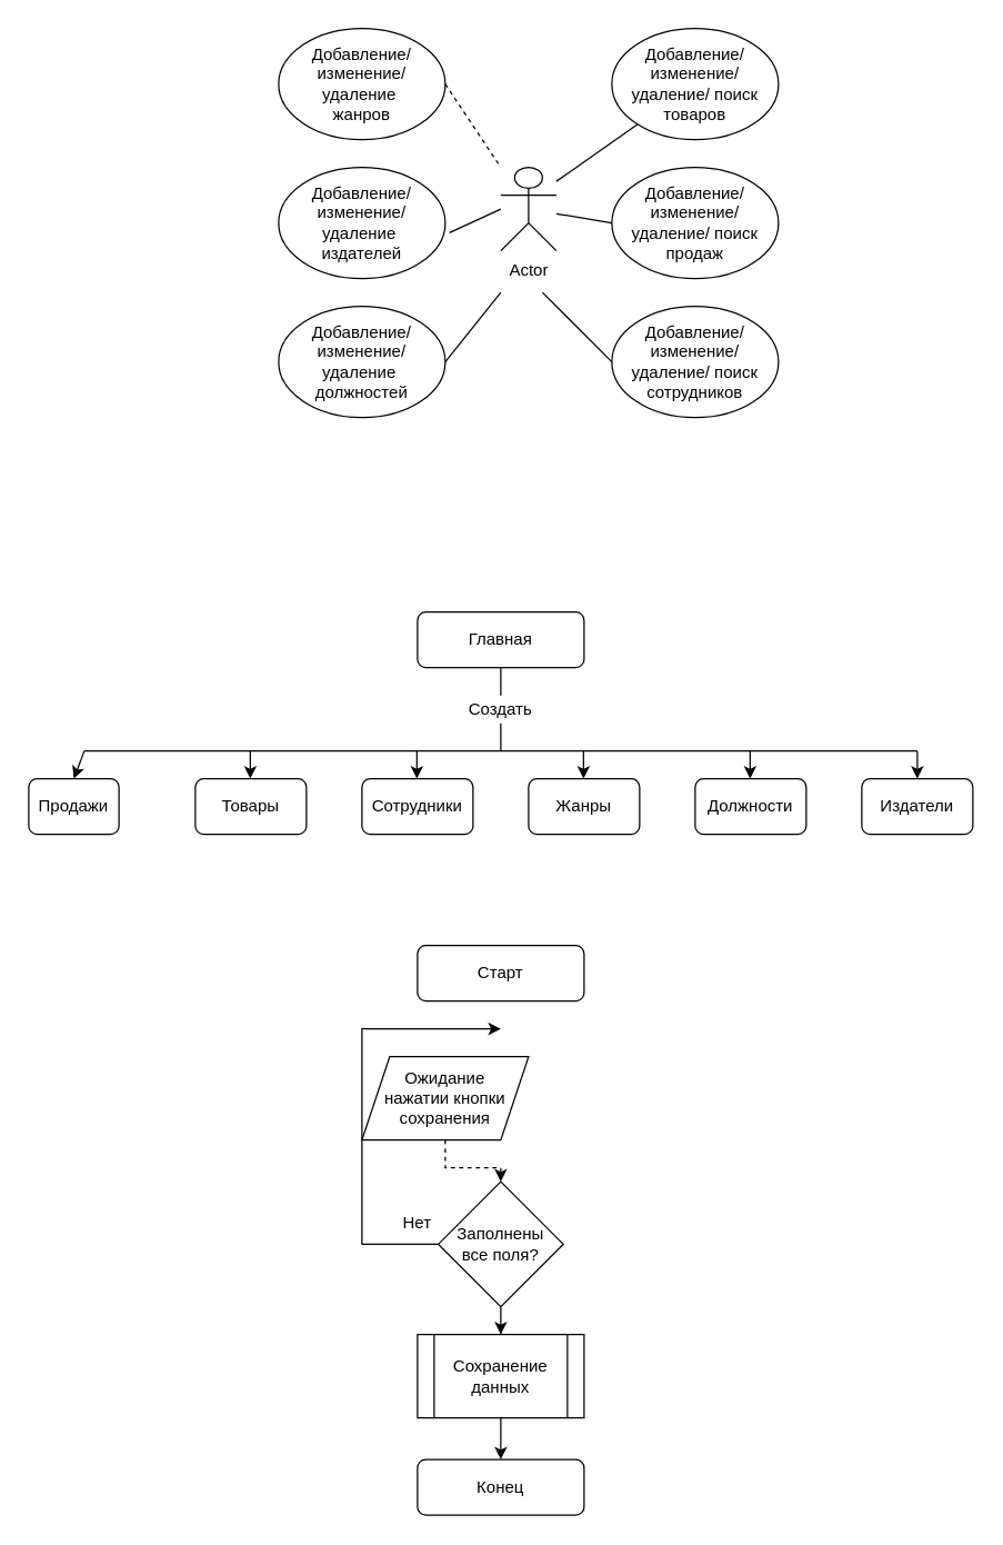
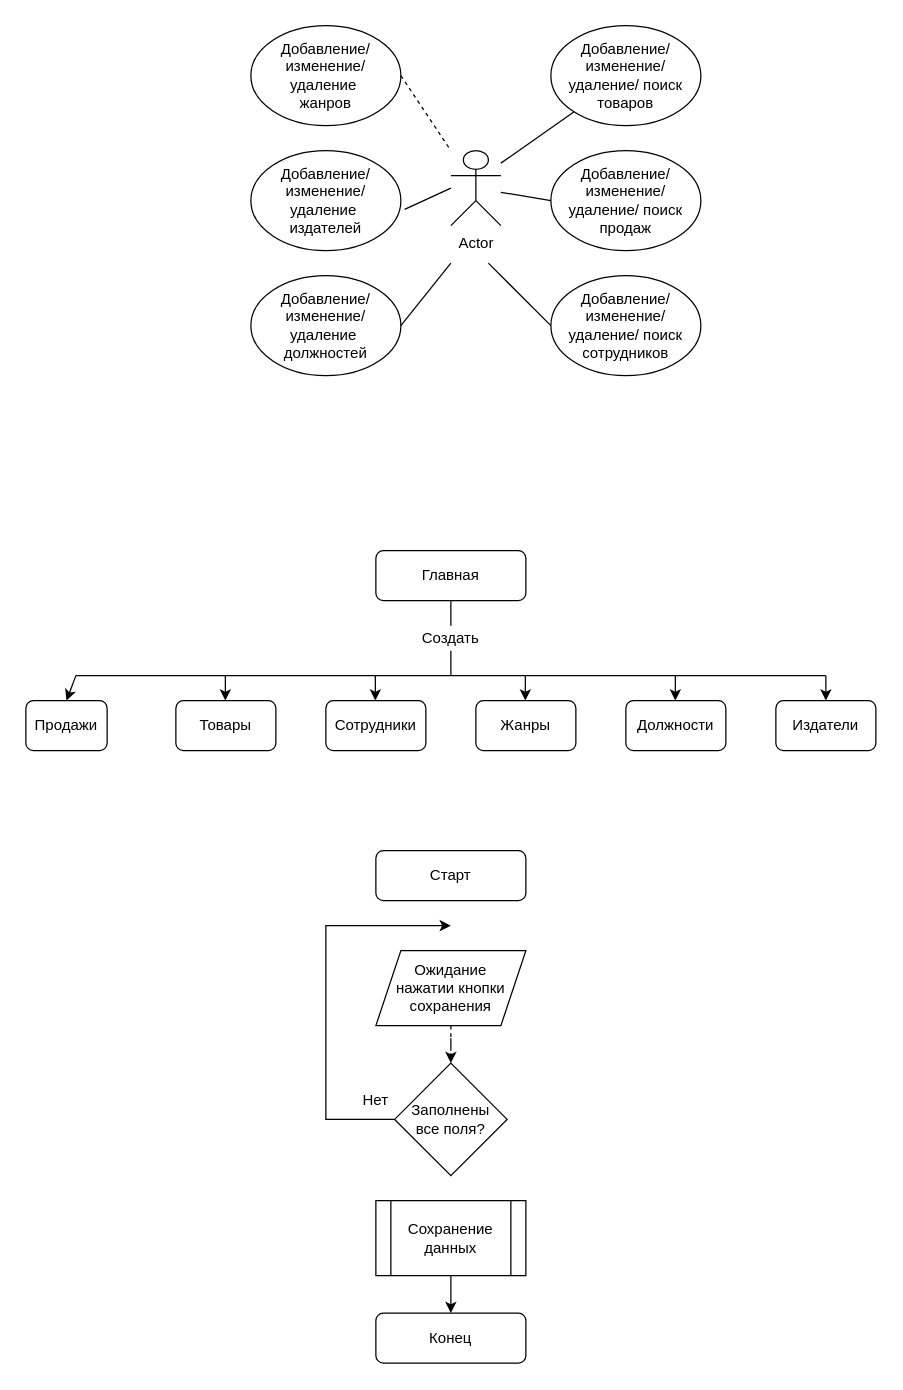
- <mxCell id="34" value="&lt;span&gt;Ожидание &lt;br&gt;нажатии кнопки сохранения&lt;/span&gt;" style="shape=parallelogram;perimeter=parallelogramPerimeter;whiteSpace=wrap;html=1;fixedSize=1;" vertex="1" parent="1"><mxGeometry x="260" y="760" width="120" height="60" as="geometry" /></mxCell>
+ <mxCell id="34" value="&lt;span&gt;Ожидание &lt;br&gt;нажатии кнопки сохранения&lt;/span&gt;" style="shape=parallelogram;perimeter=parallelogramPerimeter;whiteSpace=wrap;html=1;fixedSize=1;" vertex="1" parent="1"><mxGeometry x="300" y="760" width="120" height="60" as="geometry" /></mxCell>
- <mxCell id="36" style="edgeStyle=orthogonalEdgeStyle;rounded=0;orthogonalLoop=1;jettySize=auto;html=1;" edge="1" parent="1" source="37" target="40"><mxGeometry relative="1" as="geometry" /></mxCell>
